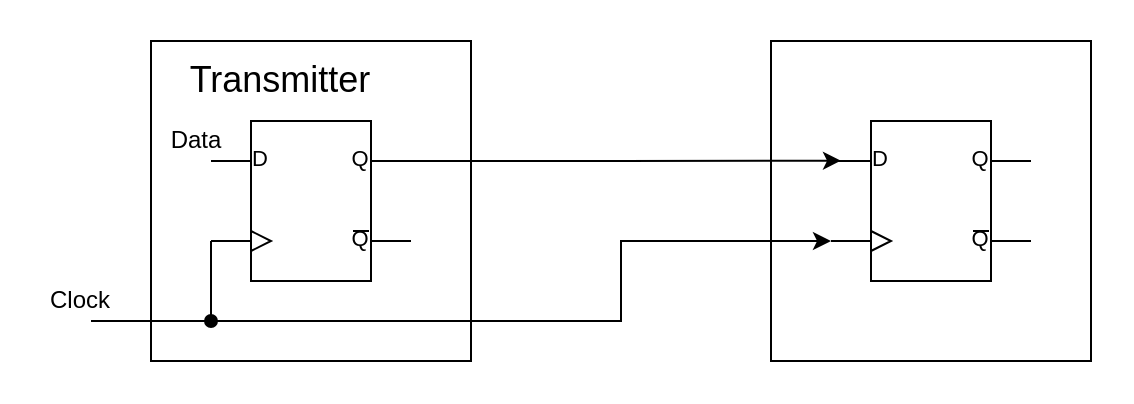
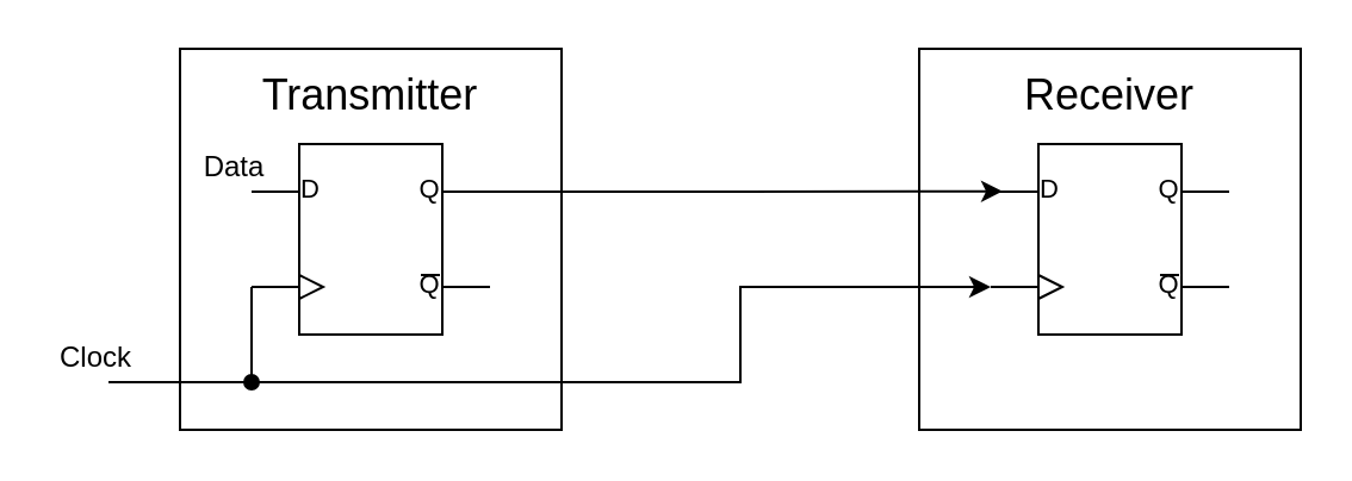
- <mxCell id="5" value="&lt;font style=&quot;font-size: 18px&quot;&gt;Transmitter&lt;/font&gt;" style="text;html=1;strokeColor=none;fillColor=none;align=center;verticalAlign=middle;whiteSpace=wrap;rounded=0;" vertex="1" parent="1"><mxGeometry x="95" y="30" width="90" height="20" as="geometry" /></mxCell>
+ <mxCell id="5" value="&lt;font style=&quot;font-size: 18px&quot;&gt;Transmitter&lt;/font&gt;" style="text;html=1;strokeColor=none;fillColor=none;align=center;verticalAlign=middle;whiteSpace=wrap;rounded=0;" vertex="1" parent="1"><mxGeometry x="110" y="30" width="90" height="20" as="geometry" /></mxCell>
+ <mxCell id="6" value="&lt;font style=&quot;font-size: 18px&quot;&gt;Receiver&lt;/font&gt;" style="text;html=1;strokeColor=none;fillColor=none;align=center;verticalAlign=middle;whiteSpace=wrap;rounded=0;" vertex="1" parent="1"><mxGeometry x="420" y="30" width="90" height="20" as="geometry" /></mxCell>
